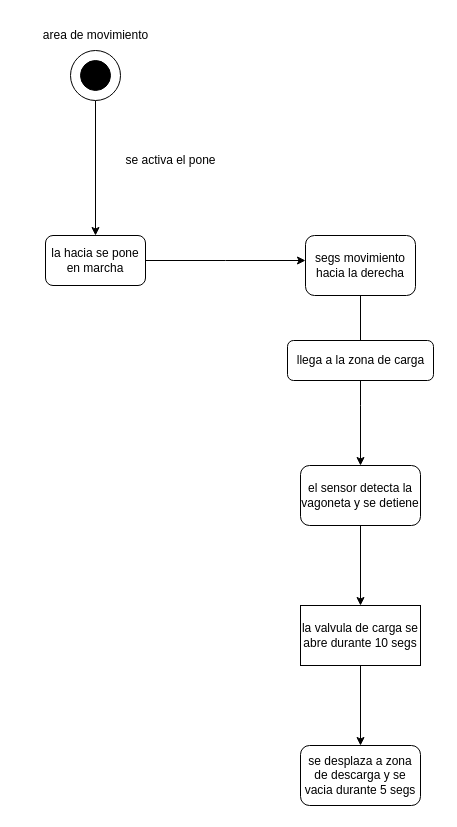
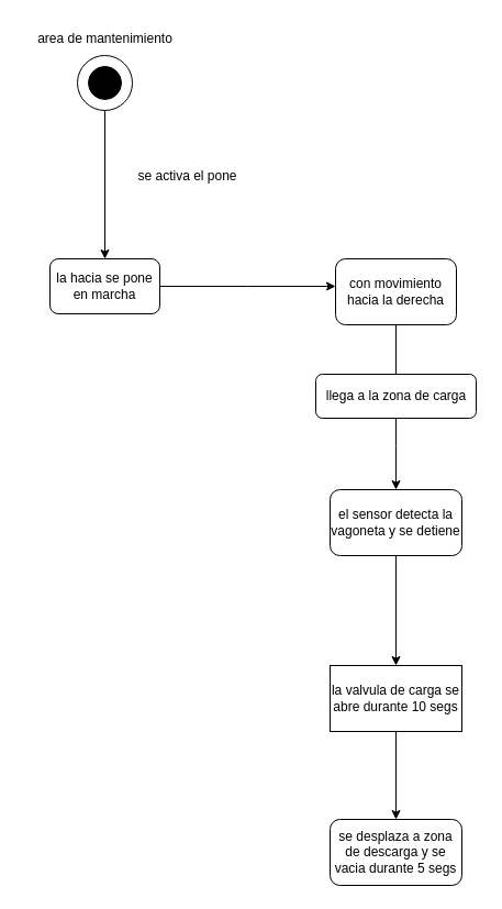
- <mxCell id="5" value="area de movimiento" style="text;html=1;align=center;verticalAlign=middle;resizable=0;points=[];autosize=1;strokeColor=none;fillColor=none;" vertex="1" parent="1"><mxGeometry x="20" y="20" width="150" height="30" as="geometry" /></mxCell>
+ <mxCell id="5" value="area de mantenimiento" style="text;html=1;align=center;verticalAlign=middle;resizable=0;points=[];autosize=1;strokeColor=none;fillColor=none;" vertex="1" parent="1"><mxGeometry x="20" y="20" width="150" height="30" as="geometry" /></mxCell>
- <mxCell id="10" value="segs movimiento hacia la derecha" style="rounded=1;whiteSpace=wrap;html=1;" vertex="1" parent="1"><mxGeometry x="305" y="235" width="110" height="60" as="geometry" /></mxCell>
+ <mxCell id="10" value="con movimiento hacia la derecha" style="rounded=1;whiteSpace=wrap;html=1;" vertex="1" parent="1"><mxGeometry x="305" y="235" width="110" height="60" as="geometry" /></mxCell>
- <mxCell id="12" value="el sensor detecta la vagoneta y se detiene" style="rounded=1;whiteSpace=wrap;html=1;" vertex="1" parent="1"><mxGeometry x="300" y="465" width="120" height="60" as="geometry" /></mxCell>
+ <mxCell id="12" value="el sensor detecta la vagoneta y se detiene" style="rounded=1;whiteSpace=wrap;html=1;" vertex="1" parent="1"><mxGeometry x="300" y="445" width="120" height="60" as="geometry" /></mxCell>
